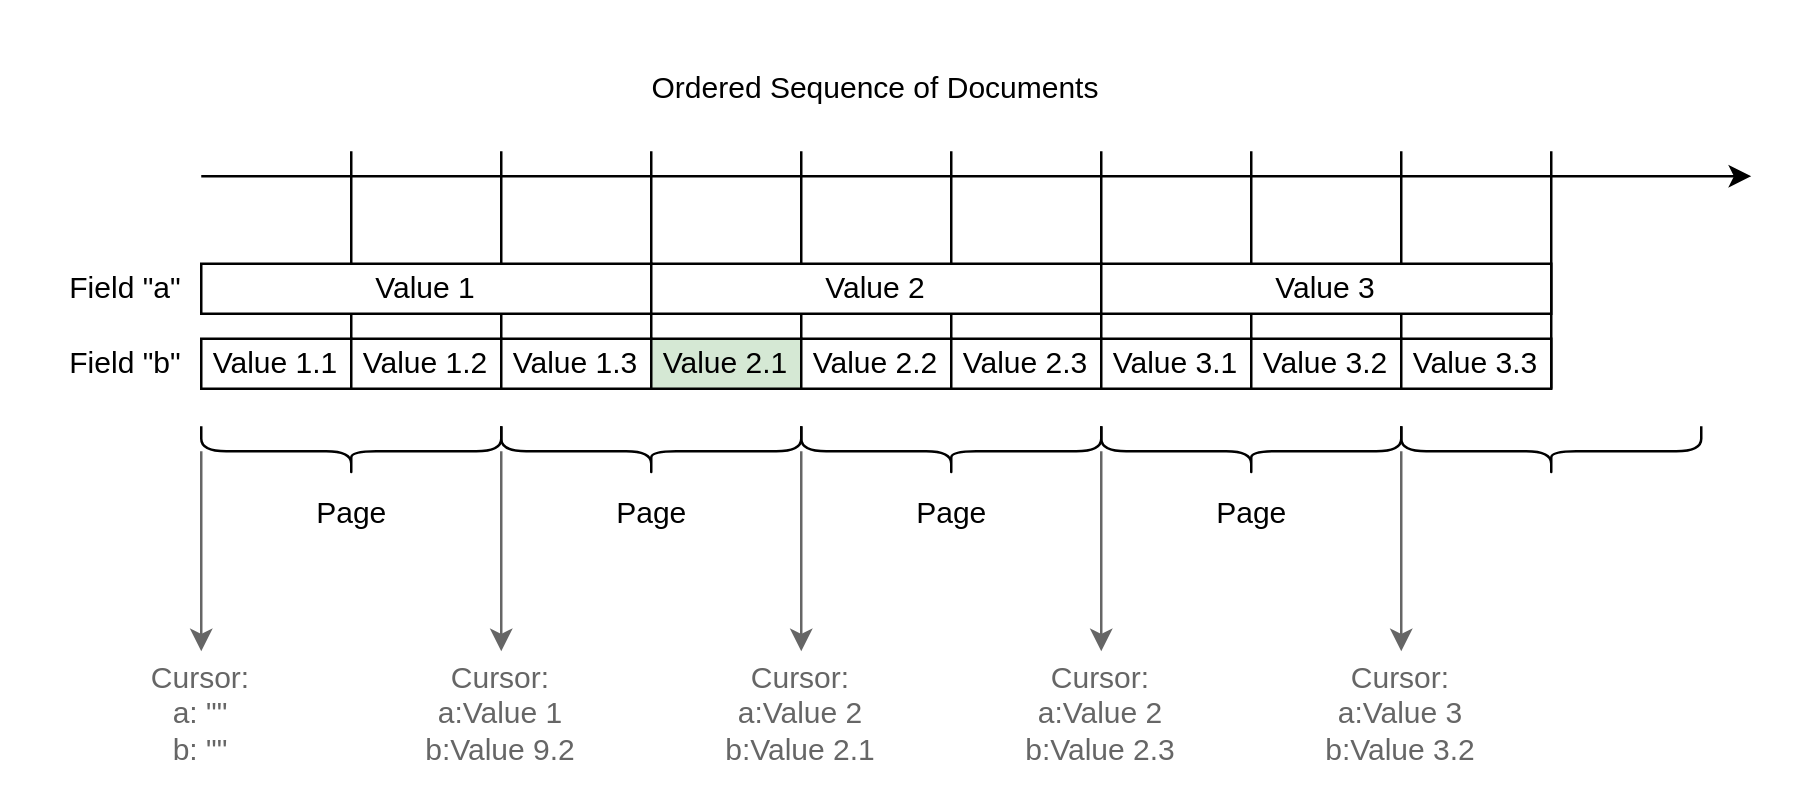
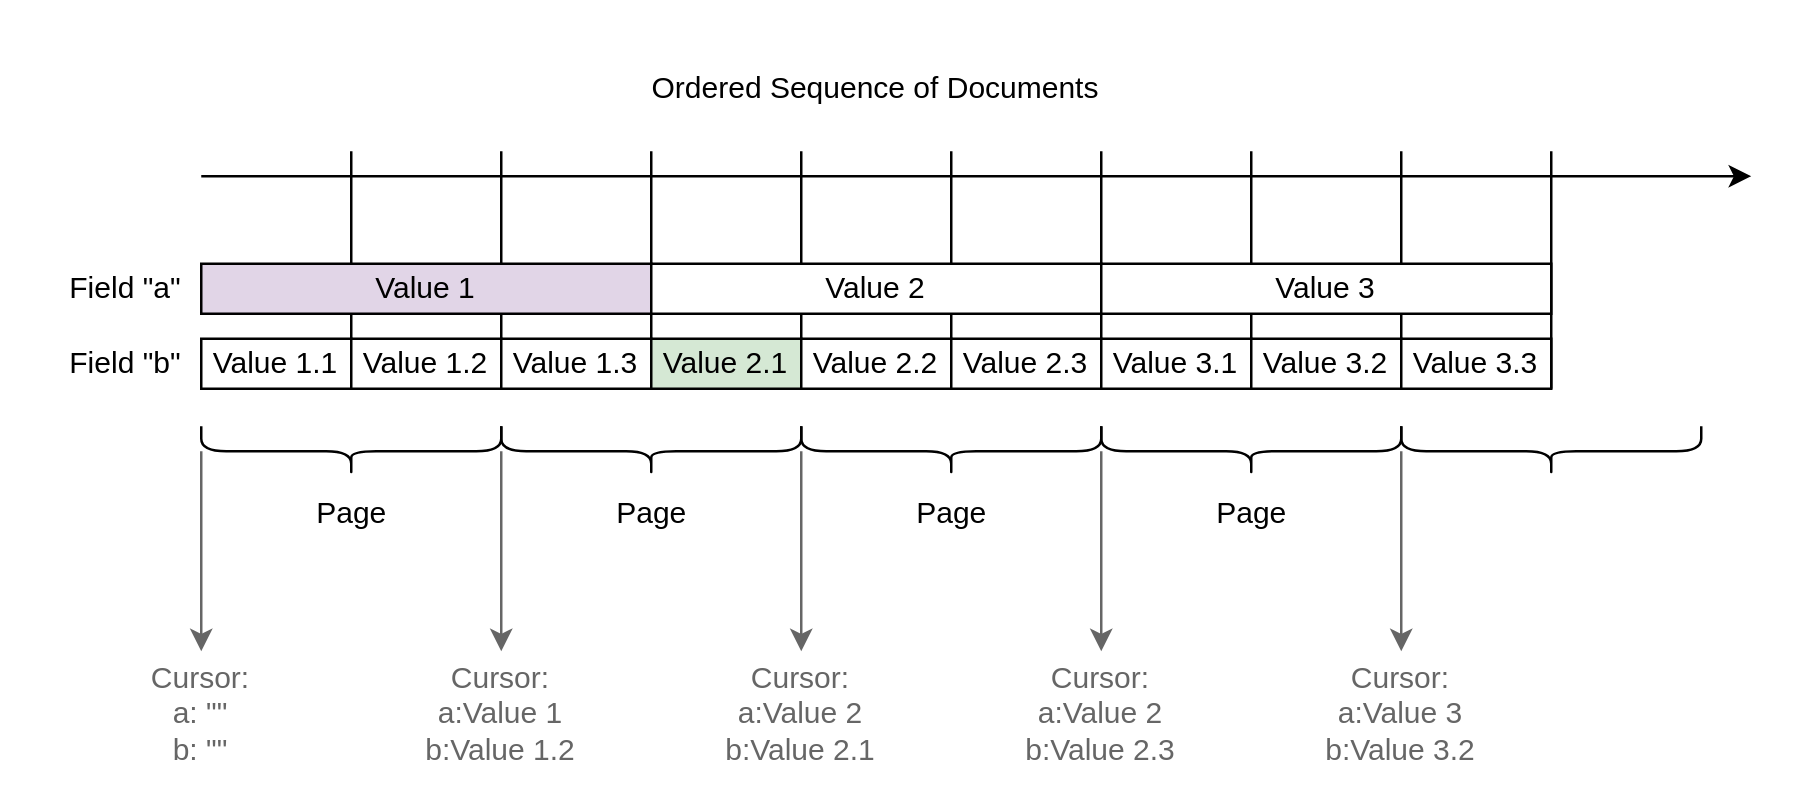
- <mxCell id="17" value="Value 1" style="rounded=0;whiteSpace=wrap;html=1;" parent="1" vertex="1"><mxGeometry x="80" y="105" width="180" height="20" as="geometry" /></mxCell>
+ <mxCell id="17" value="Value 1" style="rounded=0;whiteSpace=wrap;html=1;fillColor=#e1d5e7;" parent="1" vertex="1"><mxGeometry x="80" y="105" width="180" height="20" as="geometry" /></mxCell>
- <mxCell id="37" value="Cursor:&lt;br&gt;a:Value 1&lt;br&gt;b:Value 9.2" style="text;html=1;align=center;verticalAlign=middle;whiteSpace=wrap;rounded=0;strokeColor=none;fontColor=#666666;" vertex="1" parent="1"><mxGeometry x="150" y="270" width="100" height="30" as="geometry" /></mxCell>
+ <mxCell id="37" value="Cursor:&lt;br&gt;a:Value 1&lt;br&gt;b:Value 1.2" style="text;html=1;align=center;verticalAlign=middle;whiteSpace=wrap;rounded=0;strokeColor=none;fontColor=#666666;" vertex="1" parent="1"><mxGeometry x="150" y="270" width="100" height="30" as="geometry" /></mxCell>
